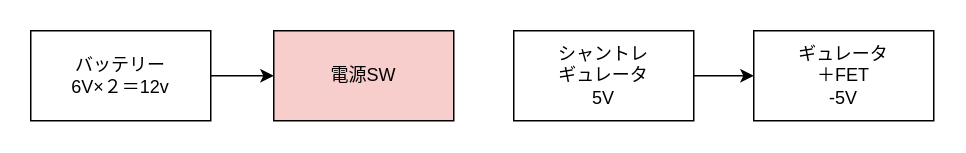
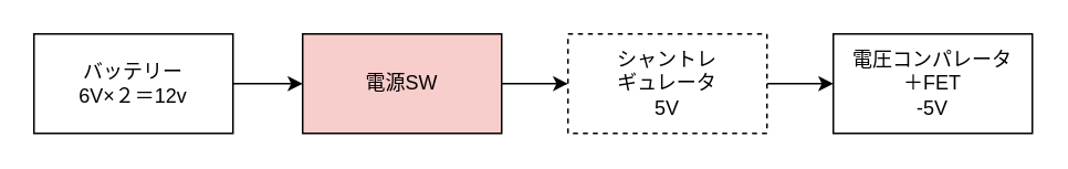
+ <mxCell id="4" value="" style="edgeStyle=orthogonalEdgeStyle;html=1;" edge="1" parent="1" source="5" target="7"><mxGeometry relative="1" as="geometry" /></mxCell>
- <mxCell id="7" value="シャントレ&lt;br&gt;ギュレータ&lt;br&gt;5V" style="whiteSpace=wrap;html=1;rounded=0;" vertex="1" parent="1"><mxGeometry x="342" y="20" width="120" height="60" as="geometry" /></mxCell>
+ <mxCell id="7" value="シャントレ&lt;br&gt;ギュレータ&lt;br&gt;5V" style="whiteSpace=wrap;html=1;rounded=0;dashed=1;" vertex="1" parent="1"><mxGeometry x="342" y="20" width="120" height="60" as="geometry" /></mxCell>
- <mxCell id="8" value="ギュレータ&lt;br&gt;＋FET&lt;br&gt;-5V" style="whiteSpace=wrap;html=1;rounded=0;" vertex="1" parent="1"><mxGeometry x="502" y="20" width="120" height="60" as="geometry" /></mxCell>
+ <mxCell id="8" value="電圧コンパレータ&lt;br&gt;＋FET&lt;br&gt;-5V" style="whiteSpace=wrap;html=1;rounded=0;" vertex="1" parent="1"><mxGeometry x="502" y="20" width="120" height="60" as="geometry" /></mxCell>
